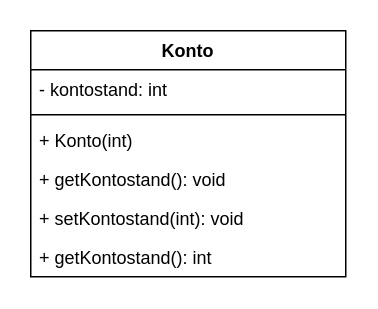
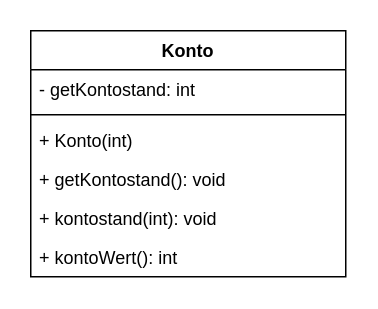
- <mxCell id="3" value="- kontostand: int" style="text;strokeColor=none;fillColor=none;align=left;verticalAlign=top;spacingLeft=4;spacingRight=4;overflow=hidden;rotatable=0;points=[[0,0.5],[1,0.5]];portConstraint=eastwest;" parent="2" vertex="1"><mxGeometry y="26" width="210" height="26" as="geometry" /></mxCell>
+ <mxCell id="3" value="- getKontostand: int" style="text;strokeColor=none;fillColor=none;align=left;verticalAlign=top;spacingLeft=4;spacingRight=4;overflow=hidden;rotatable=0;points=[[0,0.5],[1,0.5]];portConstraint=eastwest;" parent="2" vertex="1"><mxGeometry y="26" width="210" height="26" as="geometry" /></mxCell>
- <mxCell id="7" value="+ setKontostand(int): void" style="text;strokeColor=none;fillColor=none;align=left;verticalAlign=top;spacingLeft=4;spacingRight=4;overflow=hidden;rotatable=0;points=[[0,0.5],[1,0.5]];portConstraint=eastwest;" parent="2" vertex="1"><mxGeometry y="112" width="210" height="26" as="geometry" /></mxCell>
+ <mxCell id="7" value="+ kontostand(int): void" style="text;strokeColor=none;fillColor=none;align=left;verticalAlign=top;spacingLeft=4;spacingRight=4;overflow=hidden;rotatable=0;points=[[0,0.5],[1,0.5]];portConstraint=eastwest;" parent="2" vertex="1"><mxGeometry y="112" width="210" height="26" as="geometry" /></mxCell>
- <mxCell id="8" value="+ getKontostand(): int" style="text;strokeColor=none;fillColor=none;align=left;verticalAlign=top;spacingLeft=4;spacingRight=4;overflow=hidden;rotatable=0;points=[[0,0.5],[1,0.5]];portConstraint=eastwest;" vertex="1" parent="2"><mxGeometry y="138" width="210" height="26" as="geometry" /></mxCell>
+ <mxCell id="8" value="+ kontoWert(): int" style="text;strokeColor=none;fillColor=none;align=left;verticalAlign=top;spacingLeft=4;spacingRight=4;overflow=hidden;rotatable=0;points=[[0,0.5],[1,0.5]];portConstraint=eastwest;" vertex="1" parent="2"><mxGeometry y="138" width="210" height="26" as="geometry" /></mxCell>
